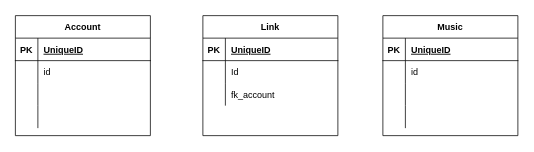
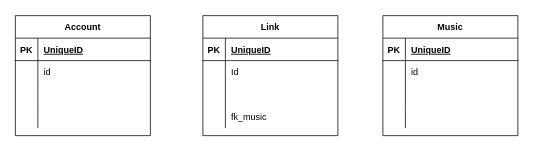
- <mxCell id="24" value="fk_account" style="shape=partialRectangle;connectable=0;fillColor=none;top=0;left=0;bottom=0;right=0;align=left;spacingLeft=6;overflow=hidden;" vertex="1" parent="22"><mxGeometry x="30" width="150" height="30" as="geometry" /></mxCell>
+ <mxCell id="27" value="fk_music" style="shape=partialRectangle;connectable=0;fillColor=none;top=0;left=0;bottom=0;right=0;align=left;spacingLeft=6;overflow=hidden;" vertex="1" parent="25"><mxGeometry x="30" width="150" height="30" as="geometry" /></mxCell>
